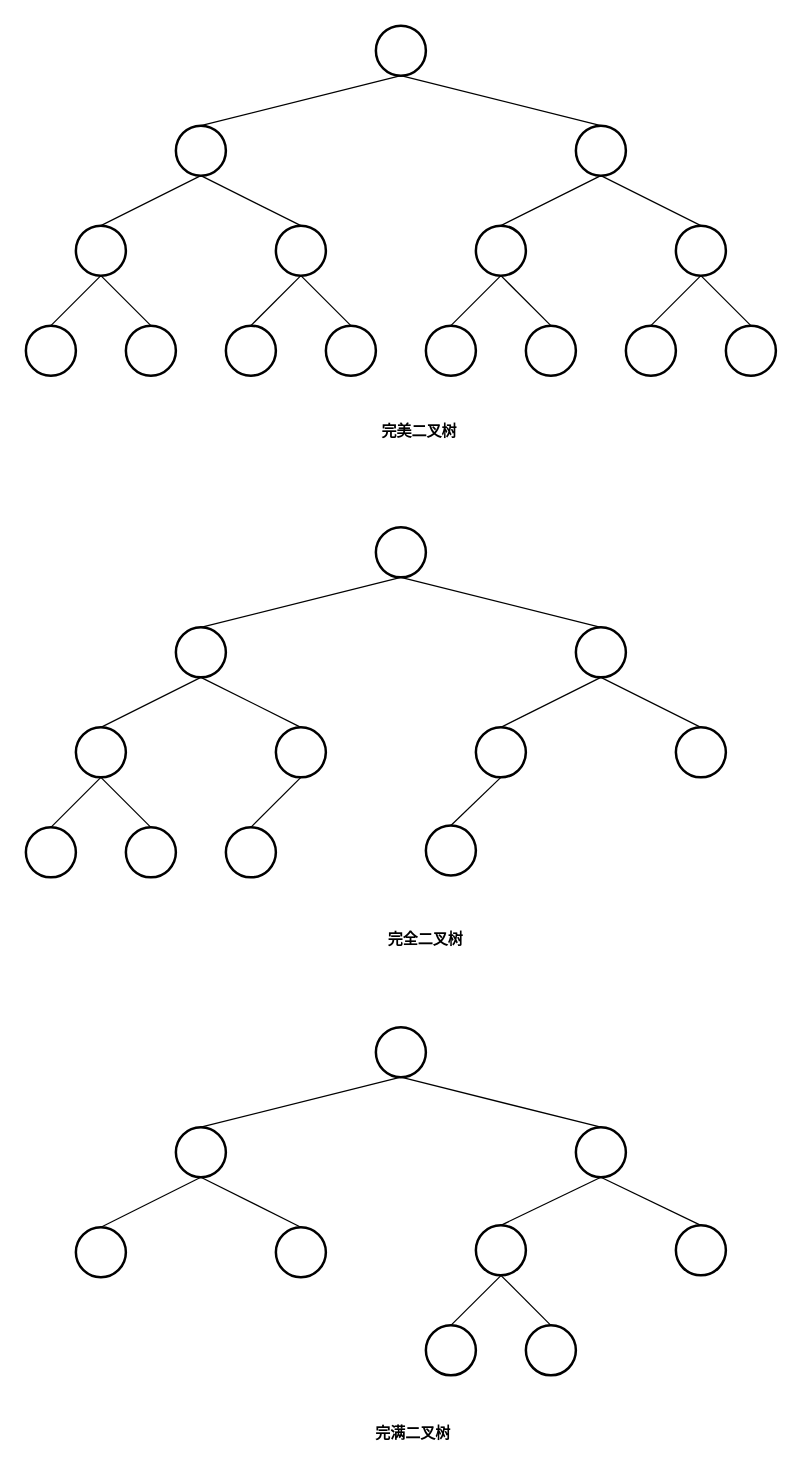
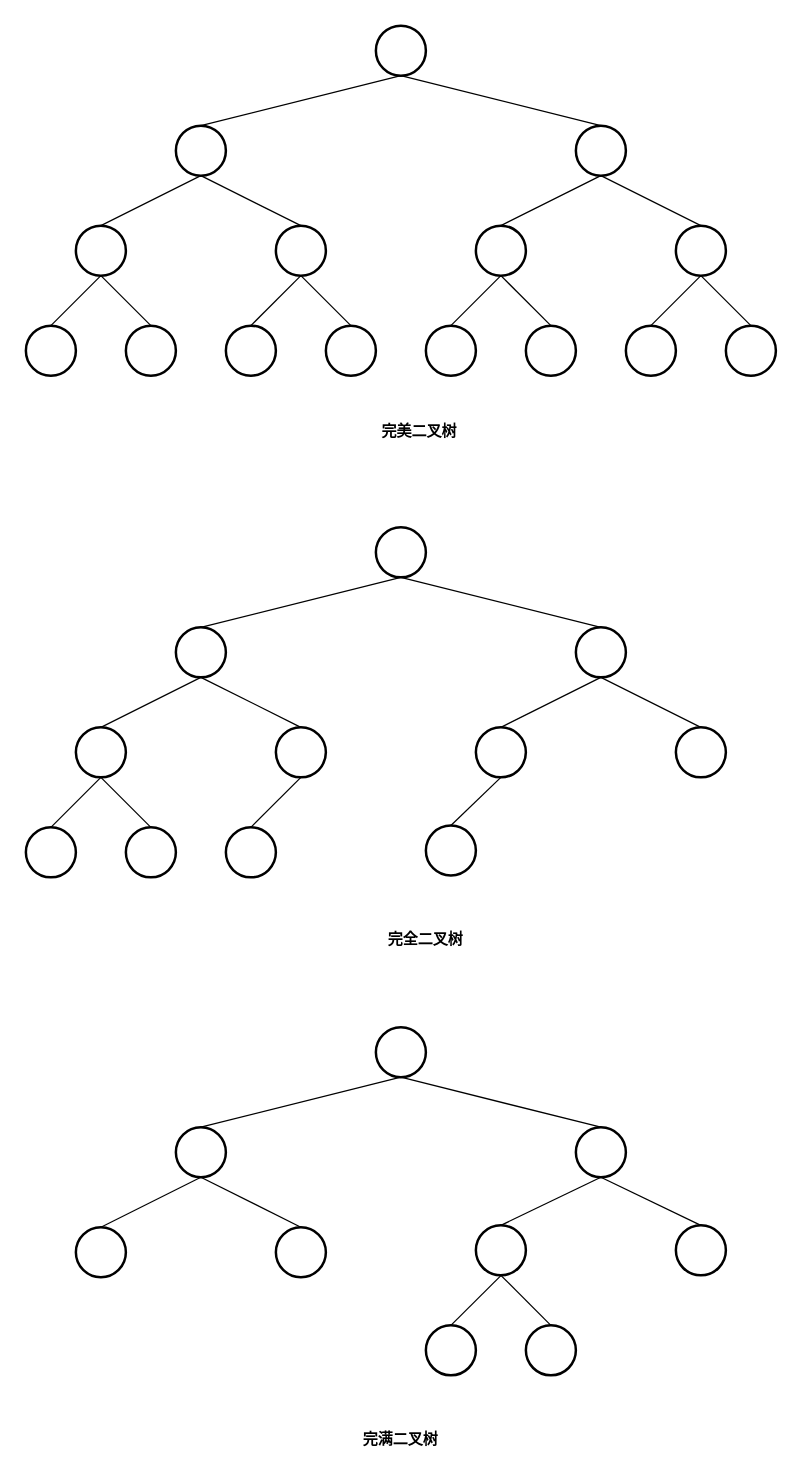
- <mxCell id="71" value="完满二叉树" style="text;html=1;strokeColor=none;fillColor=none;align=center;verticalAlign=middle;whiteSpace=wrap;rounded=0;fontStyle=1" vertex="1" parent="1"><mxGeometry x="295" y="1136.259" width="70" height="20" as="geometry" /></mxCell>
+ <mxCell id="71" value="完满二叉树" style="text;html=1;strokeColor=none;fillColor=none;align=center;verticalAlign=middle;whiteSpace=wrap;rounded=0;fontStyle=1" vertex="1" parent="1"><mxGeometry x="285" y="1141.259" width="70" height="20" as="geometry" /></mxCell>
